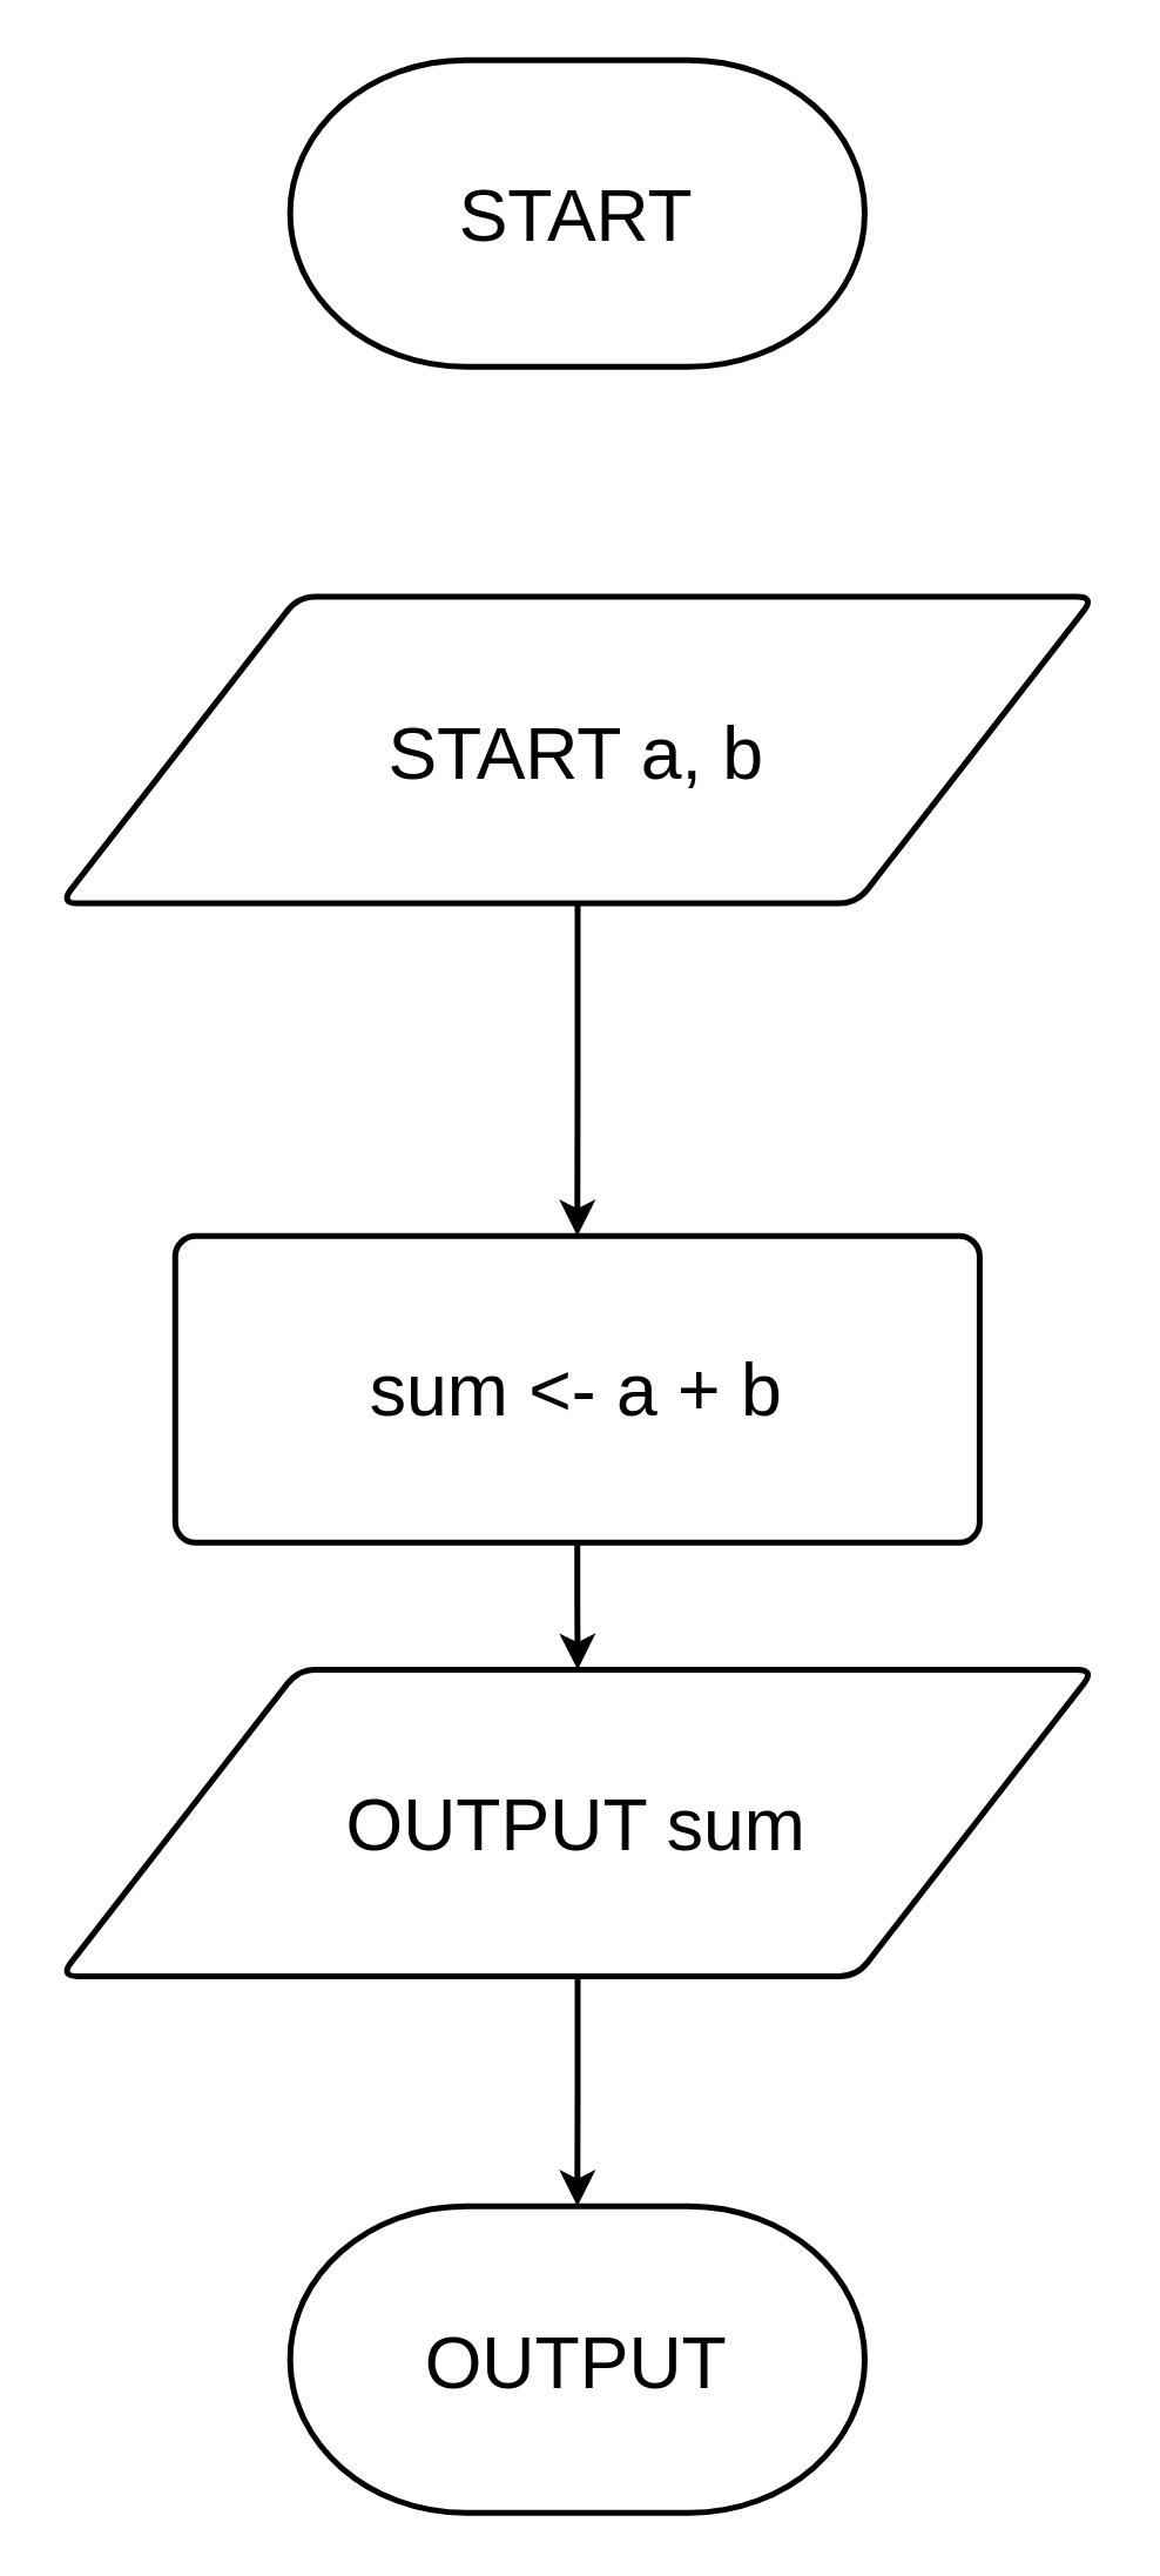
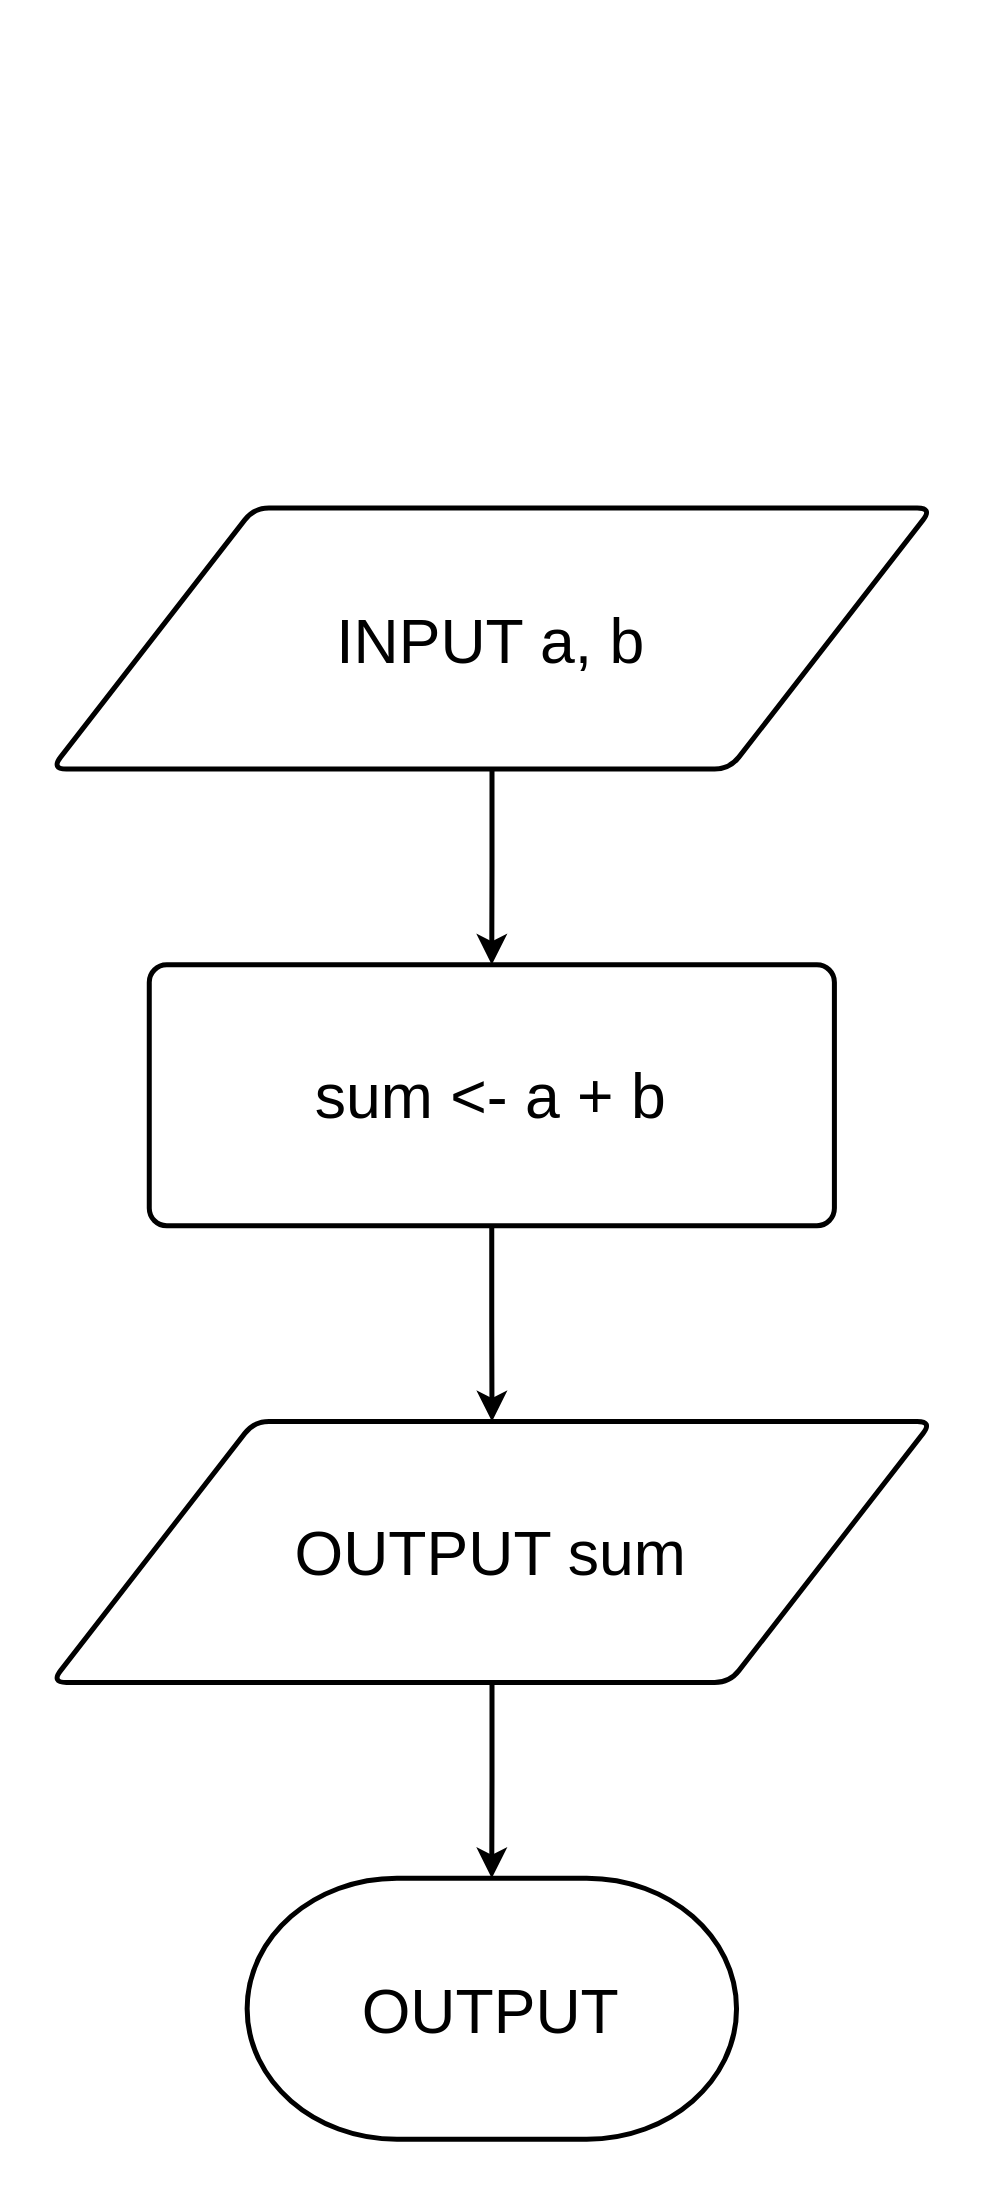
- <mxCell id="3" value="&lt;font style=&quot;font-size: 25px&quot;&gt;START&lt;/font&gt;" style="strokeWidth=2;html=1;shape=mxgraph.flowchart.terminator;whiteSpace=wrap;" parent="2" vertex="1"><mxGeometry x="78.282" width="195.706" height="104.375" as="geometry" /></mxCell>
- <mxCell id="4" value="&lt;font style=&quot;font-size: 25px&quot;&gt;START a, b&lt;/font&gt;" style="shape=parallelogram;html=1;strokeWidth=2;perimeter=parallelogramPerimeter;whiteSpace=wrap;rounded=1;arcSize=12;size=0.23;" parent="2" vertex="1"><mxGeometry y="182.656" width="352.27" height="104.375" as="geometry" /></mxCell>
+ <mxCell id="4" value="&lt;font style=&quot;font-size: 25px&quot;&gt;INPUT a, b&lt;/font&gt;" style="shape=parallelogram;html=1;strokeWidth=2;perimeter=parallelogramPerimeter;whiteSpace=wrap;rounded=1;arcSize=12;size=0.23;" parent="2" vertex="1"><mxGeometry y="182.656" width="352.27" height="104.375" as="geometry" /></mxCell>
- <mxCell id="5" value="&lt;font style=&quot;font-size: 25px&quot;&gt;sum &amp;lt;- a + b&lt;/font&gt;" style="rounded=1;whiteSpace=wrap;html=1;absoluteArcSize=1;arcSize=14;strokeWidth=2;" parent="2" vertex="1"><mxGeometry x="39.141" y="400.312" width="273.988" height="104.375" as="geometry" /></mxCell>
+ <mxCell id="5" value="&lt;font style=&quot;font-size: 25px&quot;&gt;sum &amp;lt;- a + b&lt;/font&gt;" style="rounded=1;whiteSpace=wrap;html=1;absoluteArcSize=1;arcSize=14;strokeWidth=2;" parent="2" vertex="1"><mxGeometry x="39.141" y="365.312" width="273.988" height="104.375" as="geometry" /></mxCell>
